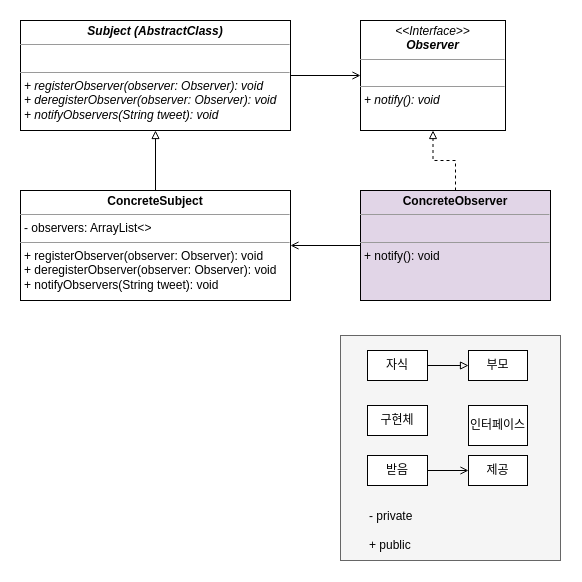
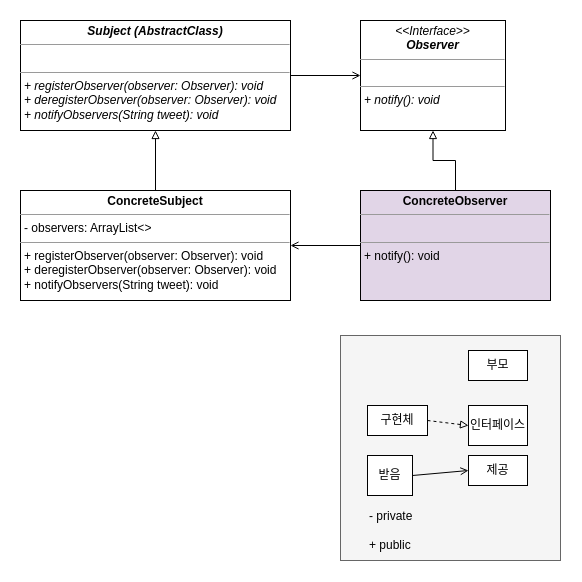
- <mxCell id="12" style="edgeStyle=orthogonalEdgeStyle;rounded=0;orthogonalLoop=1;jettySize=auto;html=1;entryX=0.5;entryY=1;entryDx=0;entryDy=0;dashed=1;endArrow=block;endFill=0;" parent="1" source="14" target="11" edge="1"><mxGeometry relative="1" as="geometry" /></mxCell>
+ <mxCell id="12" style="edgeStyle=orthogonalEdgeStyle;rounded=0;orthogonalLoop=1;jettySize=auto;html=1;entryX=0.5;entryY=1;entryDx=0;entryDy=0;dashed=0;endArrow=block;endFill=0;" parent="1" source="14" target="11" edge="1"><mxGeometry relative="1" as="geometry" /></mxCell>
- <mxCell id="8" value="자식" style="rounded=0;whiteSpace=wrap;html=1;" parent="1" vertex="1"><mxGeometry x="367" y="350" width="60" height="30" as="geometry" /></mxCell>
- <mxCell id="7" value="" style="endArrow=block;html=1;rounded=0;entryX=0;entryY=0.5;entryDx=0;entryDy=0;exitX=1;exitY=0.5;exitDx=0;exitDy=0;endFill=0;" parent="1" source="8" target="9" edge="1"><mxGeometry width="50" height="50" relative="1" as="geometry"><mxPoint x="697" y="330" as="sourcePoint" /><mxPoint x="771" y="265" as="targetPoint" /></mxGeometry></mxCell>
+ <mxCell id="15" value="" style="endArrow=block;html=1;rounded=0;entryX=0;entryY=0.5;entryDx=0;entryDy=0;exitX=1;exitY=0.5;exitDx=0;exitDy=0;dashed=1;endFill=0;" parent="1" source="16" target="17" edge="1"><mxGeometry width="50" height="50" relative="1" as="geometry"><mxPoint x="697" y="385" as="sourcePoint" /><mxPoint x="771" y="320" as="targetPoint" /></mxGeometry></mxCell>
- <mxCell id="19" value="받음" style="rounded=0;whiteSpace=wrap;html=1;" parent="1" vertex="1"><mxGeometry x="367" y="455" width="60" height="30" as="geometry" /></mxCell>
+ <mxCell id="19" value="받음" style="rounded=0;whiteSpace=wrap;html=1;" parent="1" vertex="1"><mxGeometry x="367" y="455" width="45" height="40" as="geometry" /></mxCell>
